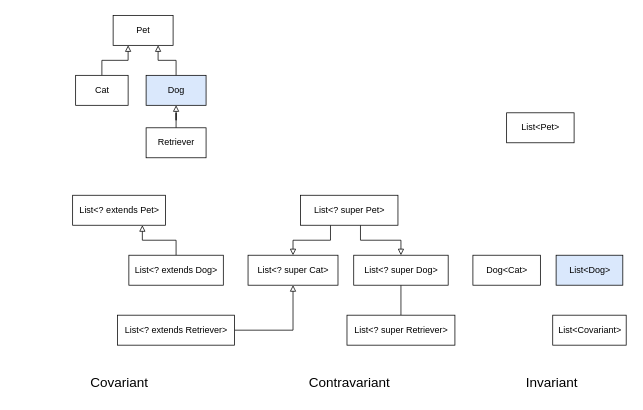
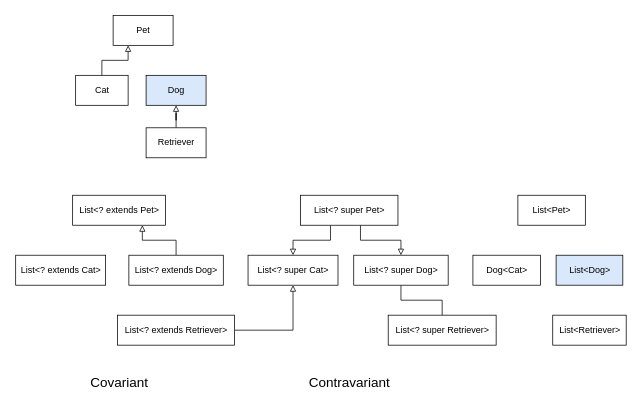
- <mxCell id="3" style="edgeStyle=orthogonalEdgeStyle;rounded=0;orthogonalLoop=1;jettySize=auto;html=1;entryX=0.75;entryY=1;entryDx=0;entryDy=0;endArrow=block;endFill=0;" edge="1" parent="1" source="4" target="2"><mxGeometry relative="1" as="geometry" /></mxCell>
- <mxCell id="22" value="List&amp;lt;Pet&amp;gt;" style="html=1;" vertex="1" parent="1"><mxGeometry x="675" y="150" width="90" height="40" as="geometry" /></mxCell>
+ <mxCell id="22" value="List&amp;lt;Pet&amp;gt;" style="html=1;" vertex="1" parent="1"><mxGeometry x="690" y="260" width="90" height="40" as="geometry" /></mxCell>
+ <mxCell id="12" value="List&amp;lt;? extends&amp;nbsp;Cat&amp;gt;" style="html=1;" vertex="1" parent="1"><mxGeometry x="20" y="340" width="120" height="40" as="geometry" /></mxCell>
- <mxCell id="21" value="List&amp;lt;? super Retriever&amp;gt;" style="html=1;" vertex="1" parent="1"><mxGeometry x="462" y="420" width="144" height="40" as="geometry" /></mxCell>
+ <mxCell id="21" value="List&amp;lt;? super Retriever&amp;gt;" style="html=1;" vertex="1" parent="1"><mxGeometry x="517" y="420" width="144" height="40" as="geometry" /></mxCell>
- <mxCell id="25" value="List&amp;lt;Covariant&amp;gt;" style="html=1;" vertex="1" parent="1"><mxGeometry x="736.5" y="420" width="98" height="40" as="geometry" /></mxCell>
+ <mxCell id="25" value="List&amp;lt;Retriever&amp;gt;" style="html=1;" vertex="1" parent="1"><mxGeometry x="736.5" y="420" width="98" height="40" as="geometry" /></mxCell>
- <mxCell id="28" value="Invariant" style="text;html=1;align=center;verticalAlign=middle;resizable=0;points=[];autosize=1;strokeColor=none;fillColor=none;fontSize=18;" vertex="1" parent="1"><mxGeometry x="695" y="495" width="80" height="30" as="geometry" /></mxCell>
